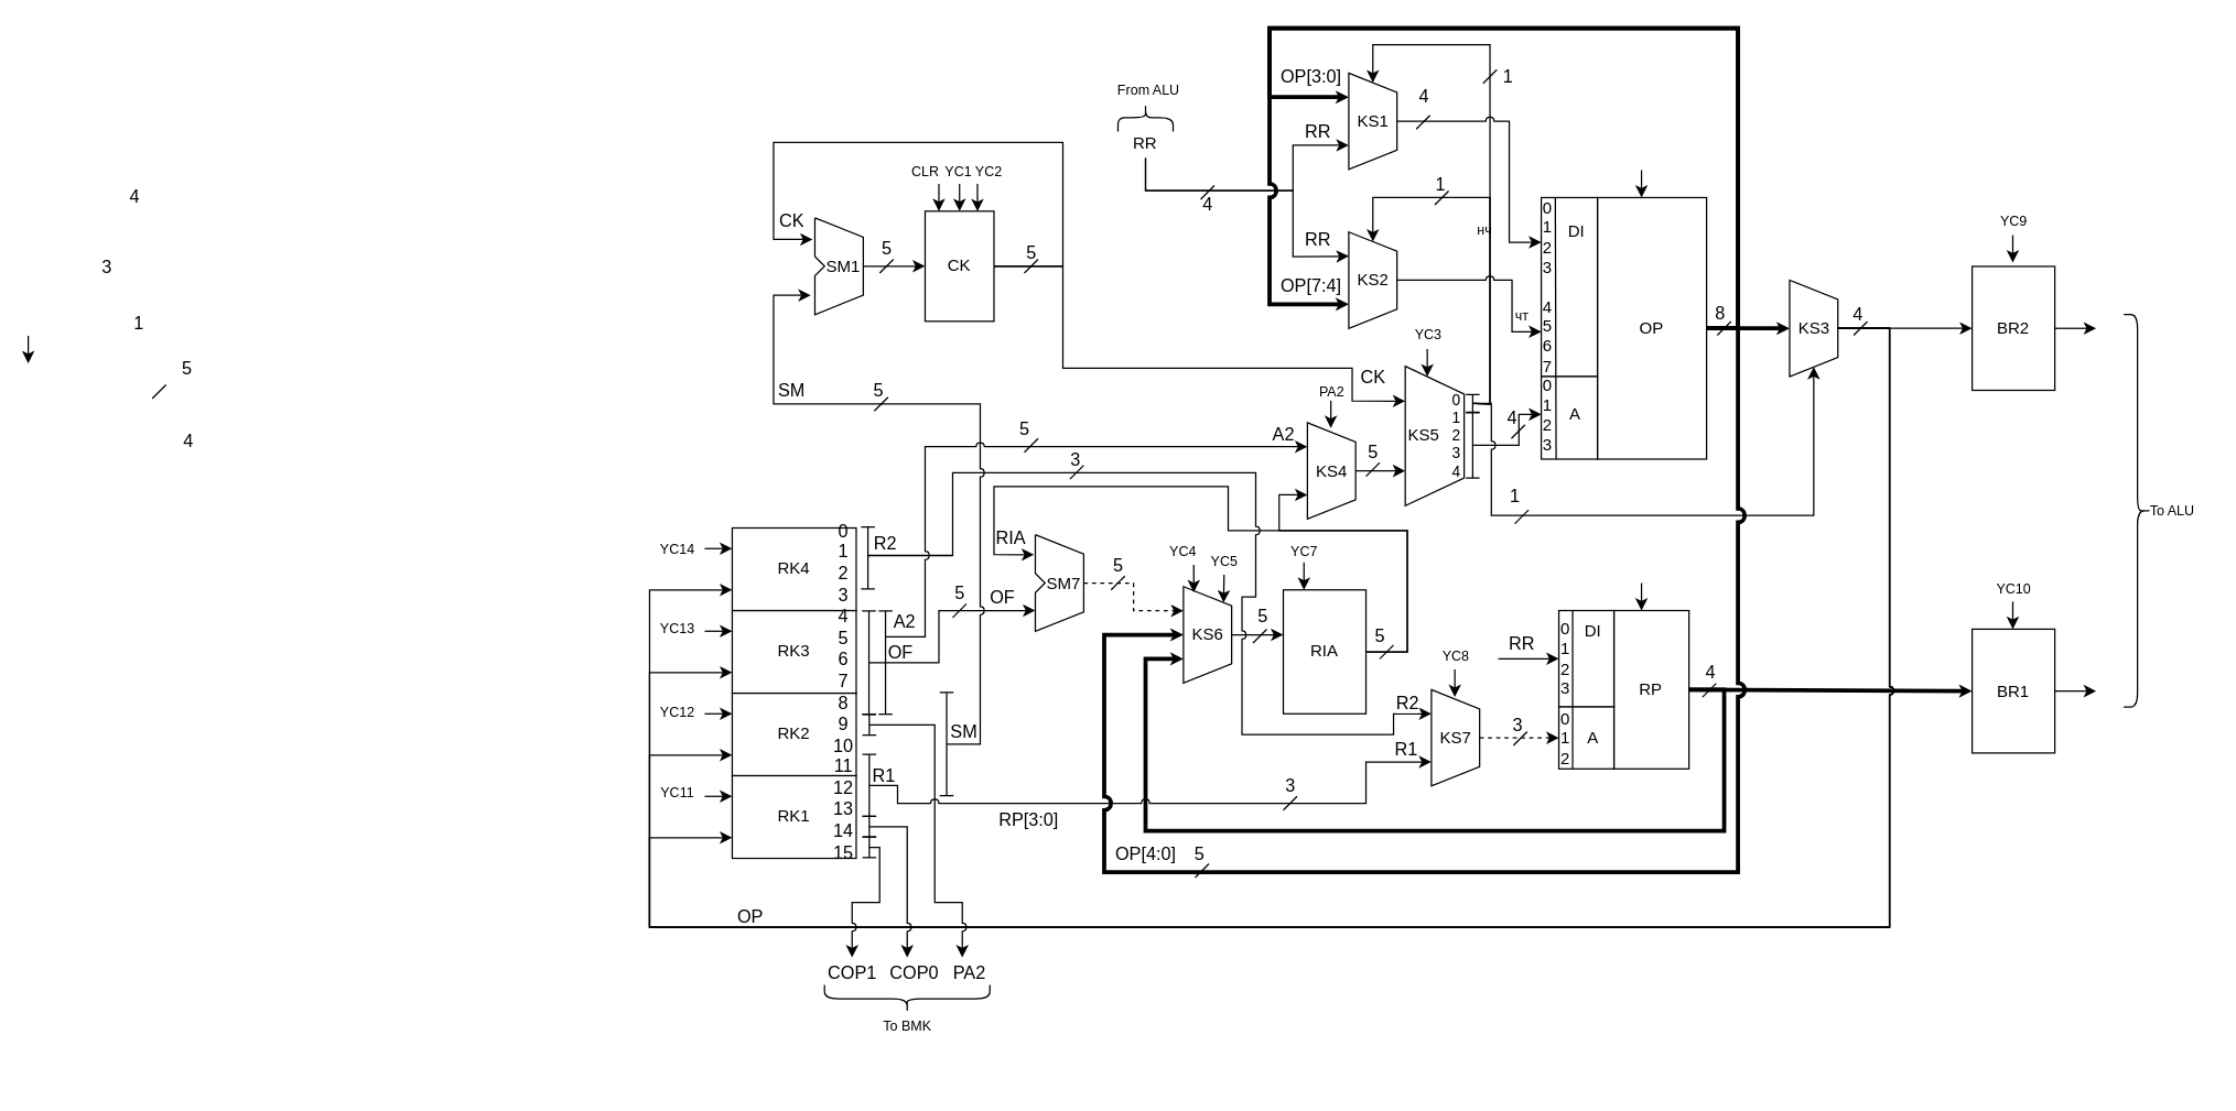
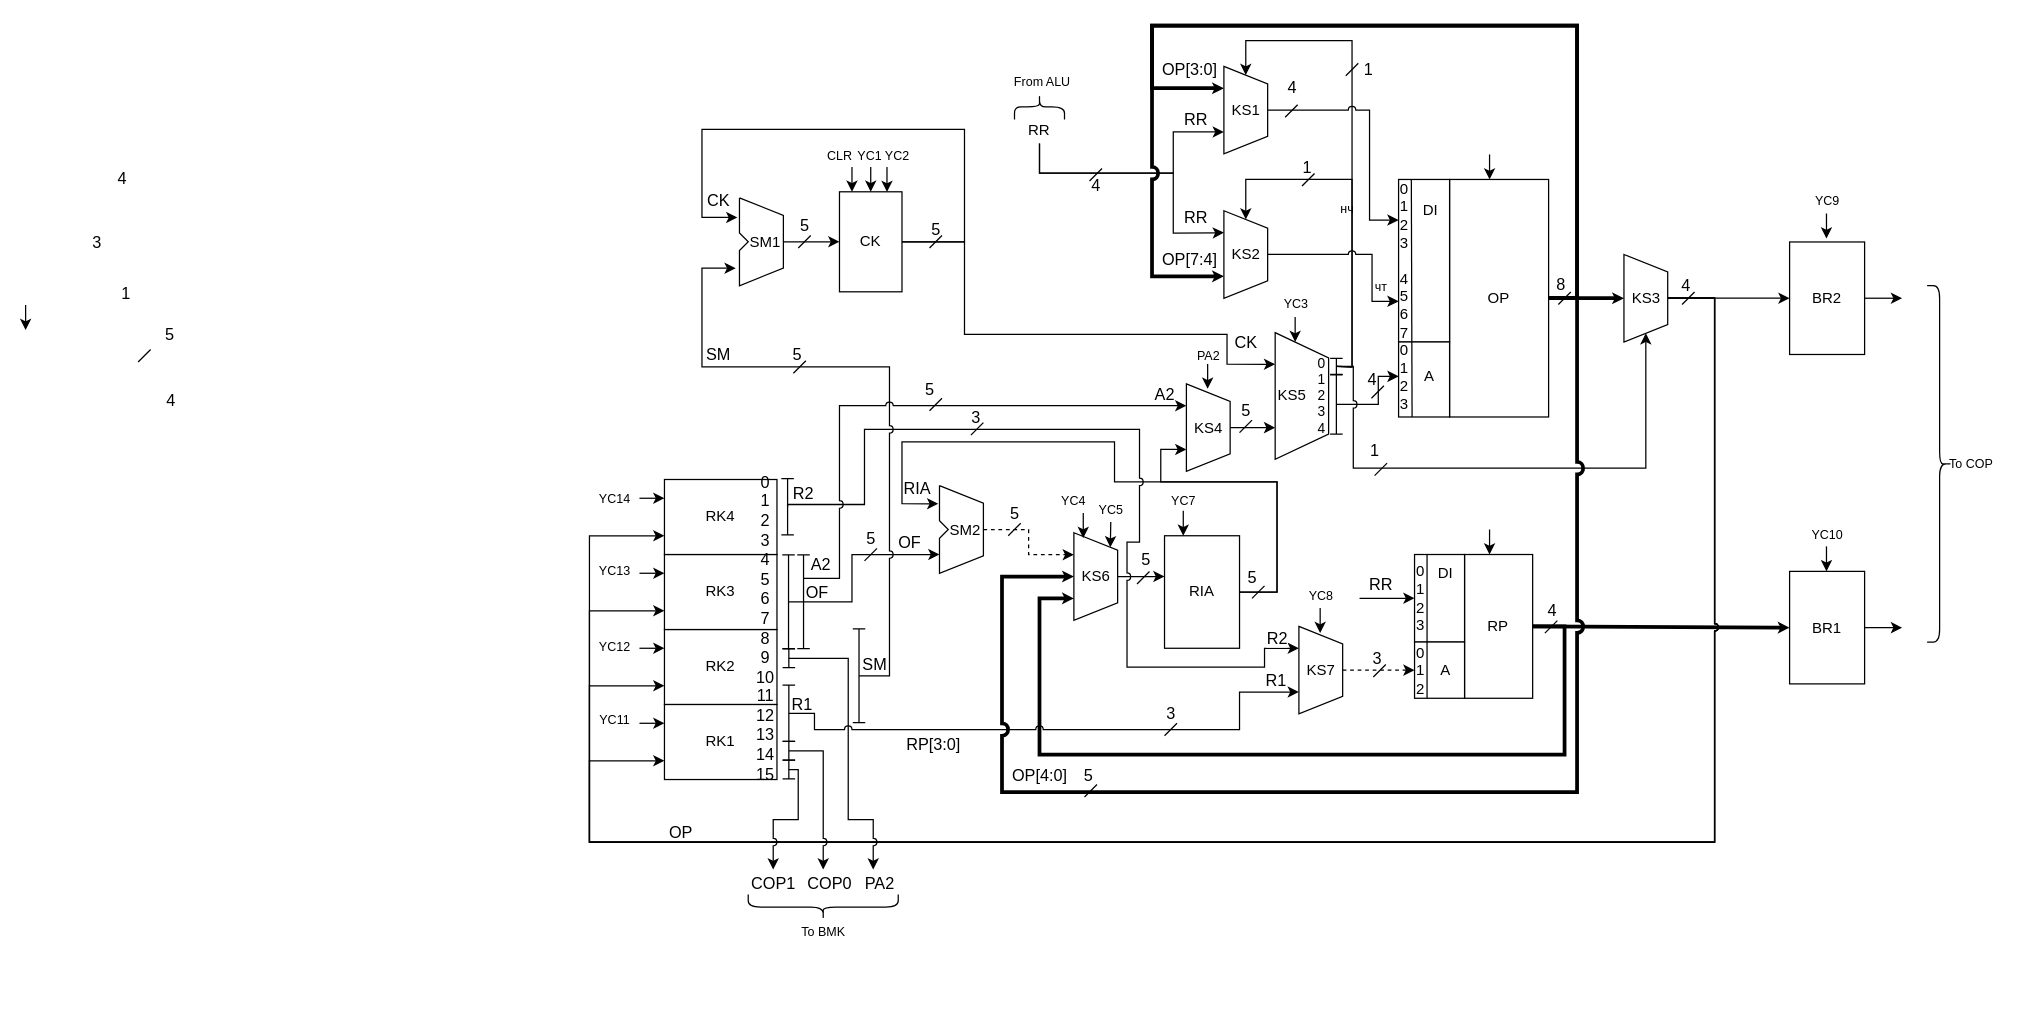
- <mxCell id="180" value="To ALU" style="text;html=1;align=center;verticalAlign=middle;resizable=0;points=[];autosize=1;fontSize=10;" vertex="1" parent="1"><mxGeometry x="1551" y="359.87" width="50" height="20" as="geometry" /></mxCell>
+ <mxCell id="180" value="To COP" style="text;html=1;align=center;verticalAlign=middle;resizable=0;points=[];autosize=1;fontSize=10;" vertex="1" parent="1"><mxGeometry x="1551" y="359.87" width="50" height="20" as="geometry" /></mxCell>
- <mxCell id="30" value="  SM7" style="shape=stencil(UzV2Ls5ILEhVNTIoLinKz04tz0wpyVA1dlE1MsrMy0gtyiwBslSNXVUNHIFqEMjYOS2/KDW9KL80LwWLNKrSgkSQmXgVoWrIzS8DOakC4hADkBOMDCqReW4kmZeTmYdknqEBqok0MNKCciNRDYRZQD0TzSg3EM1EU2o70YTaBpJinrEzUCURKReYEzJzciC5B5/ZYPNwZBqwHCQjgoUB);fillColor=#ffffff;aspect=fixed;" vertex="1" parent="1"><mxGeometry x="751" y="387.87" width="35.13" height="70.25" as="geometry" /></mxCell>
+ <mxCell id="30" value="  SM2" style="shape=stencil(UzV2Ls5ILEhVNTIoLinKz04tz0wpyVA1dlE1MsrMy0gtyiwBslSNXVUNHIFqEMjYOS2/KDW9KL80LwWLNKrSgkSQmXgVoWrIzS8DOakC4hADkBOMDCqReW4kmZeTmYdknqEBqok0MNKCciNRDYRZQD0TzSg3EM1EU2o70YTaBpJinrEzUCURKReYEzJzciC5B5/ZYPNwZBqwHCQjgoUB);fillColor=#ffffff;aspect=fixed;" vertex="1" parent="1"><mxGeometry x="751" y="387.87" width="35.13" height="70.25" as="geometry" /></mxCell>
